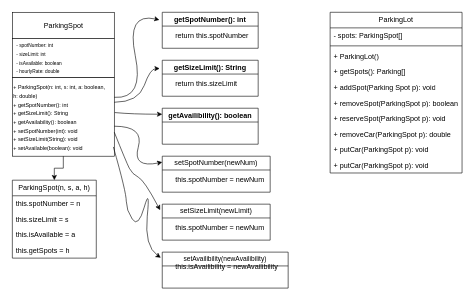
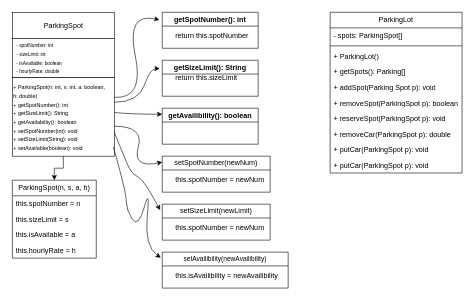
- <mxCell id="14" value="return this.sizeLimit" style="text;html=1;align=left;verticalAlign=middle;whiteSpace=wrap;rounded=0;" parent="13" vertex="1"><mxGeometry x="20" y="24.55" width="130" height="30" as="geometry" /></mxCell>
+ <mxCell id="14" value="return this.sizeLimit" style="text;html=1;align=left;verticalAlign=middle;whiteSpace=wrap;rounded=0;" parent="13" vertex="1"><mxGeometry x="20" y="14.55" width="130" height="30" as="geometry" /></mxCell>
- <mxCell id="43" value="this.getSpots = h" style="text;strokeColor=none;fillColor=none;align=left;verticalAlign=top;spacingLeft=4;spacingRight=4;overflow=hidden;rotatable=0;points=[[0,0.5],[1,0.5]];portConstraint=eastwest;whiteSpace=wrap;html=1;" vertex="1" parent="1"><mxGeometry x="20" y="404" width="140" height="26" as="geometry" /></mxCell>
+ <mxCell id="43" value="this.hourlyRate = h" style="text;strokeColor=none;fillColor=none;align=left;verticalAlign=top;spacingLeft=4;spacingRight=4;overflow=hidden;rotatable=0;points=[[0,0.5],[1,0.5]];portConstraint=eastwest;whiteSpace=wrap;html=1;" vertex="1" parent="1"><mxGeometry x="20" y="404" width="140" height="26" as="geometry" /></mxCell>
- <mxCell id="21" value="this.isAvailibility = newAvailibility" style="text;html=1;align=left;verticalAlign=middle;whiteSpace=wrap;rounded=0;" parent="20" vertex="1"><mxGeometry x="20" y="9.55" width="180" height="30" as="geometry" /></mxCell>
+ <mxCell id="21" value="this.isAvailibility = newAvailibility" style="text;html=1;align=left;verticalAlign=middle;whiteSpace=wrap;rounded=0;" parent="20" vertex="1"><mxGeometry x="20" y="24.55" width="180" height="30" as="geometry" /></mxCell>
